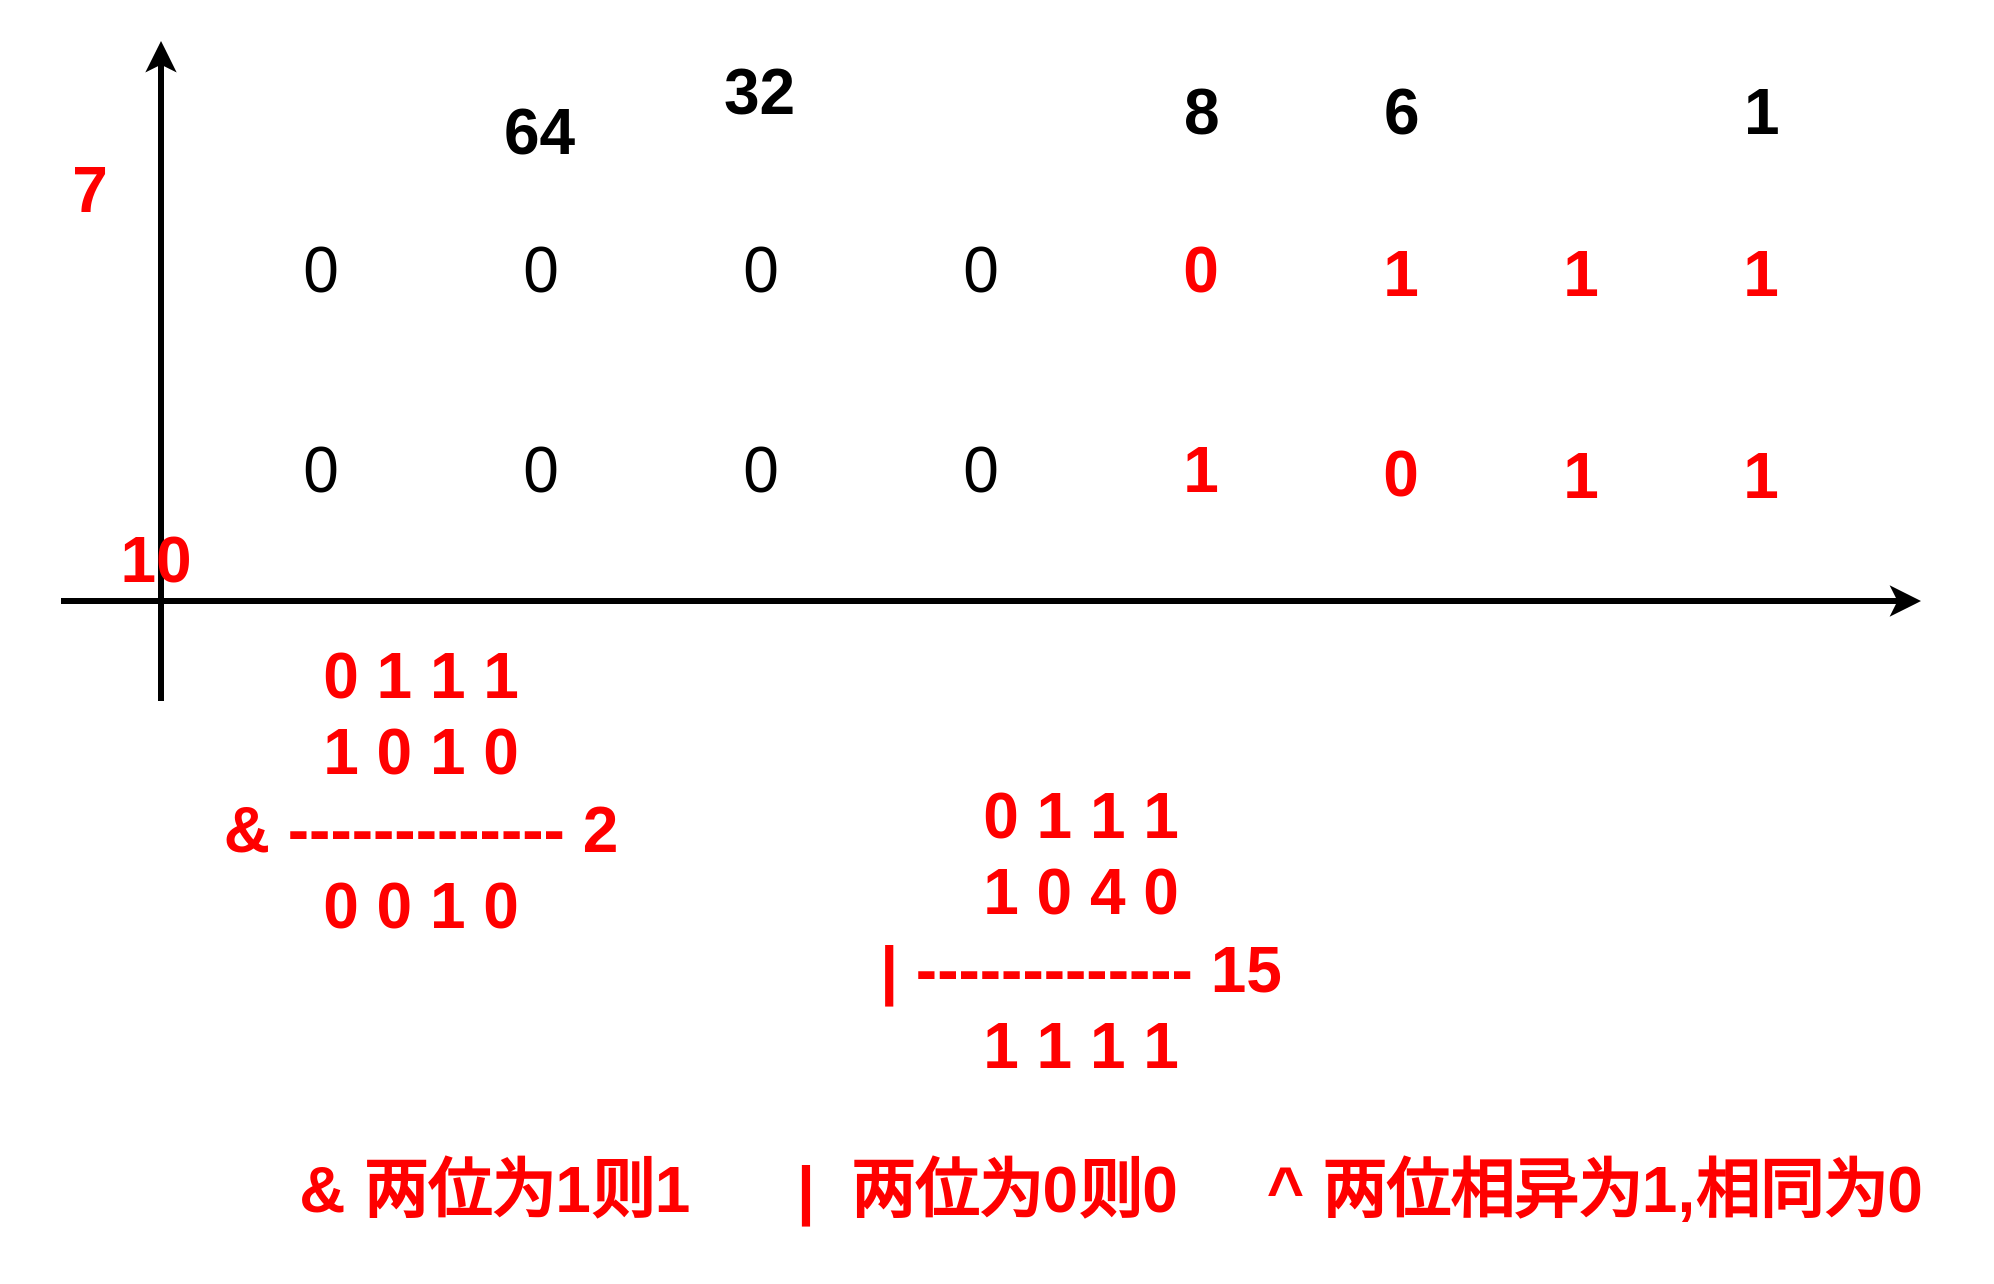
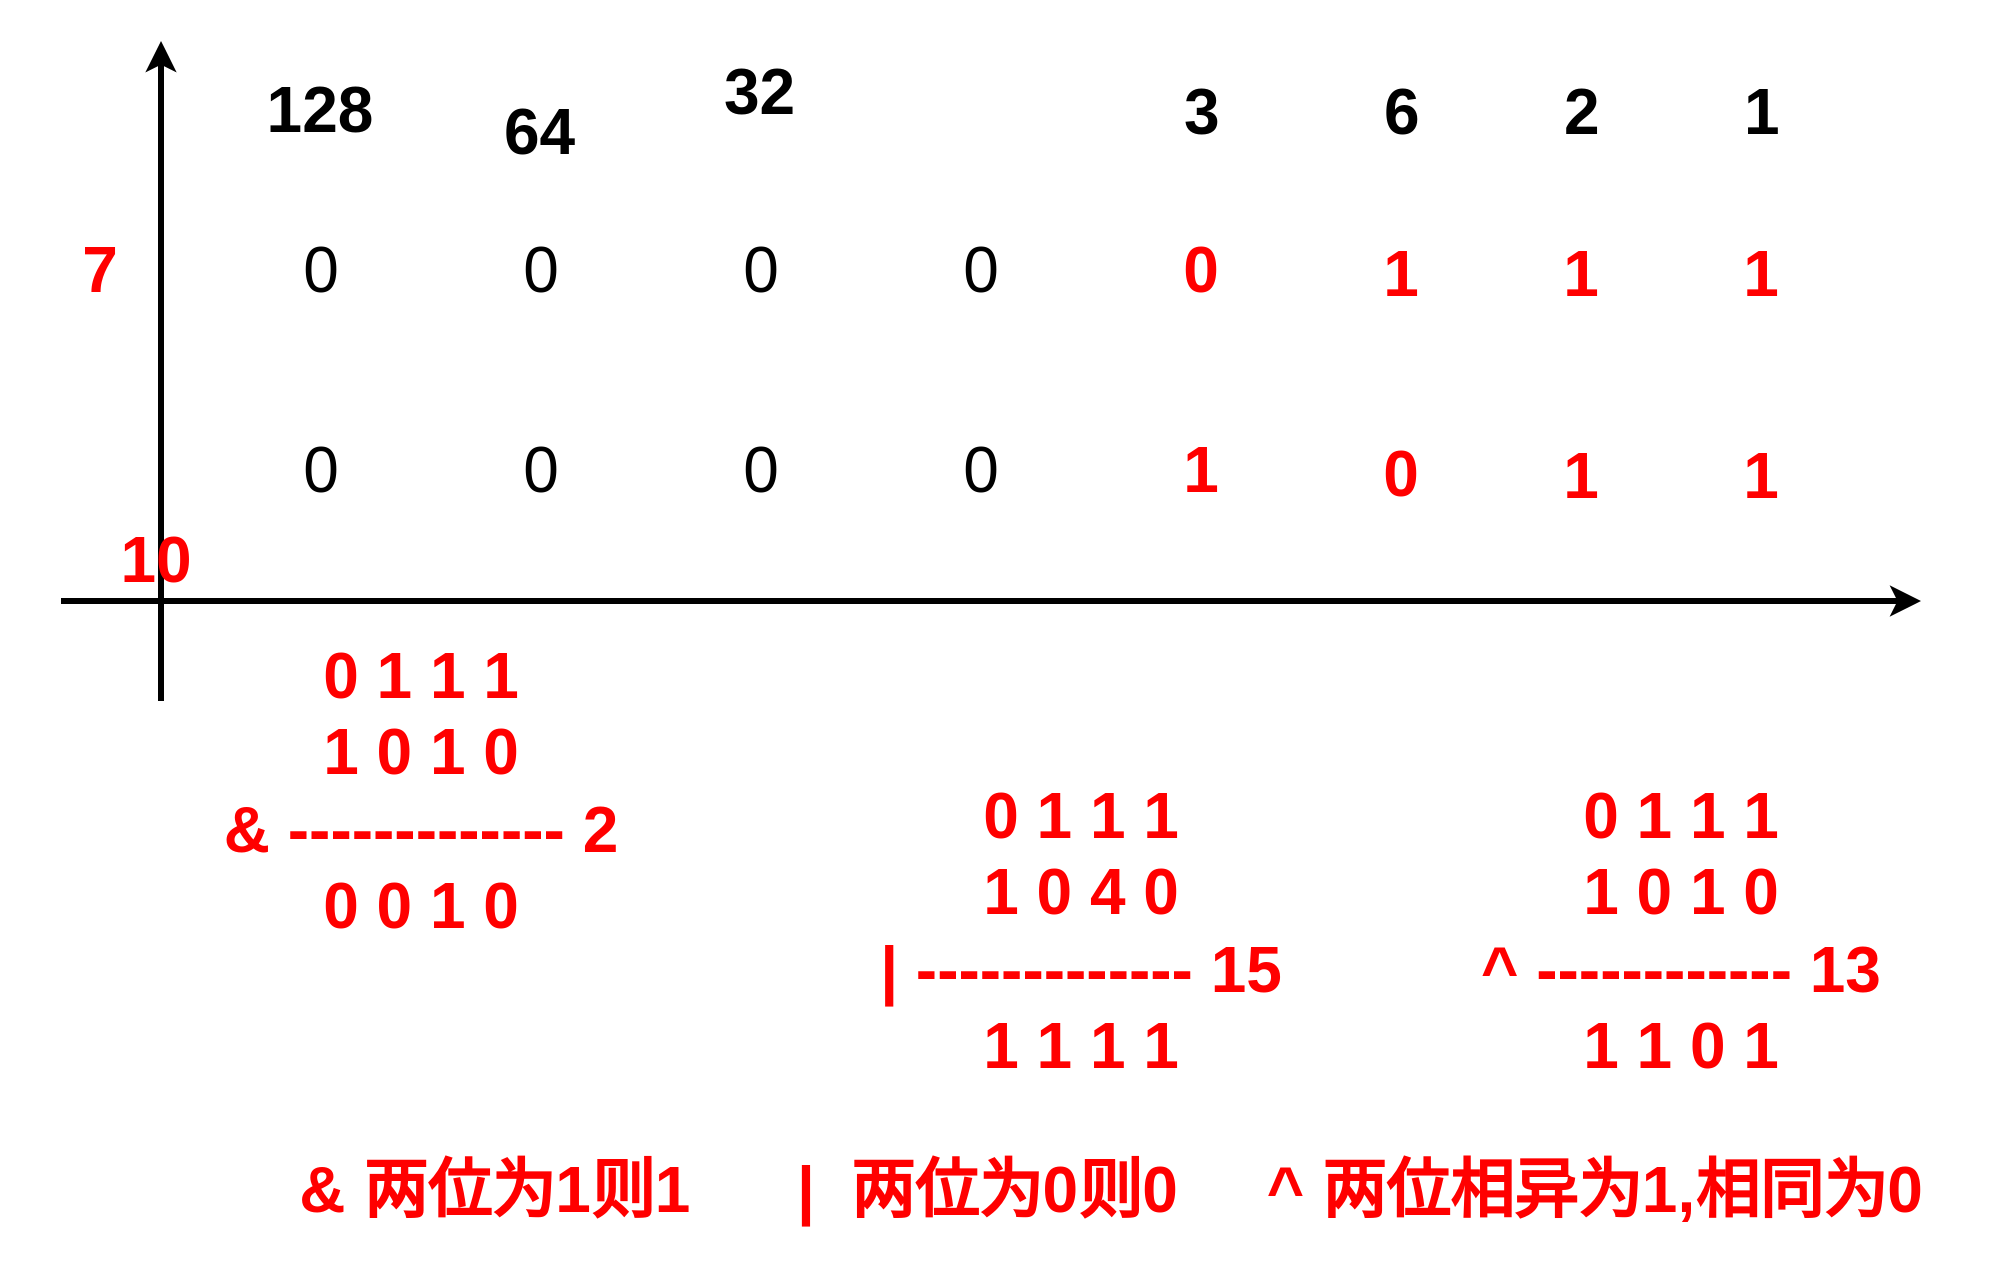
+ <mxCell id="4" value="&lt;b&gt;&lt;font style=&quot;font-size: 32px;&quot;&gt;128&lt;/font&gt;&lt;/b&gt;" style="text;html=1;strokeColor=none;fillColor=none;align=center;verticalAlign=middle;whiteSpace=wrap;rounded=0;" vertex="1" parent="1"><mxGeometry x="130" y="40" width="60" height="30" as="geometry" /></mxCell>
- <mxCell id="7" value="&lt;div style=&quot;text-align: center;&quot;&gt;&lt;b&gt;8&lt;/b&gt;&lt;/div&gt;" style="text;whiteSpace=wrap;html=1;fontSize=32;" vertex="1" parent="1"><mxGeometry x="590" y="30" width="90" height="60" as="geometry" /></mxCell>
+ <mxCell id="7" value="&lt;div style=&quot;text-align: center;&quot;&gt;&lt;b&gt;3&lt;/b&gt;&lt;/div&gt;" style="text;whiteSpace=wrap;html=1;fontSize=32;" vertex="1" parent="1"><mxGeometry x="590" y="30" width="90" height="60" as="geometry" /></mxCell>
+ <mxCell id="9" value="&lt;div style=&quot;text-align: center;&quot;&gt;&lt;b&gt;2&lt;/b&gt;&lt;/div&gt;" style="text;whiteSpace=wrap;html=1;fontSize=32;" vertex="1" parent="1"><mxGeometry x="780" y="30" width="90" height="60" as="geometry" /></mxCell>
- <mxCell id="11" value="&lt;b&gt;&lt;font color=&quot;#ff0000&quot;&gt;7&lt;/font&gt;&lt;/b&gt;" style="text;html=1;strokeColor=none;fillColor=none;align=center;verticalAlign=middle;whiteSpace=wrap;rounded=0;fontSize=32;" vertex="1" parent="1"><mxGeometry x="15" y="80" width="60" height="30" as="geometry" /></mxCell>
+ <mxCell id="11" value="&lt;b&gt;&lt;font color=&quot;#ff0000&quot;&gt;7&lt;/font&gt;&lt;/b&gt;" style="text;html=1;strokeColor=none;fillColor=none;align=center;verticalAlign=middle;whiteSpace=wrap;rounded=0;fontSize=32;" vertex="1" parent="1"><mxGeometry x="20" y="120" width="60" height="30" as="geometry" /></mxCell>
+ <mxCell id="31" value="&lt;b&gt;0 1 1 1&lt;br&gt;1 0 1 0&lt;br&gt;^ ------------ 13&lt;br&gt;1 1 0 1&lt;br&gt;&lt;/b&gt;" style="text;html=1;align=center;verticalAlign=middle;resizable=0;points=[];autosize=1;strokeColor=none;fillColor=none;fontSize=32;fontColor=#FF0000;" vertex="1" parent="1"><mxGeometry x="730" y="380" width="220" height="170" as="geometry" /></mxCell>
